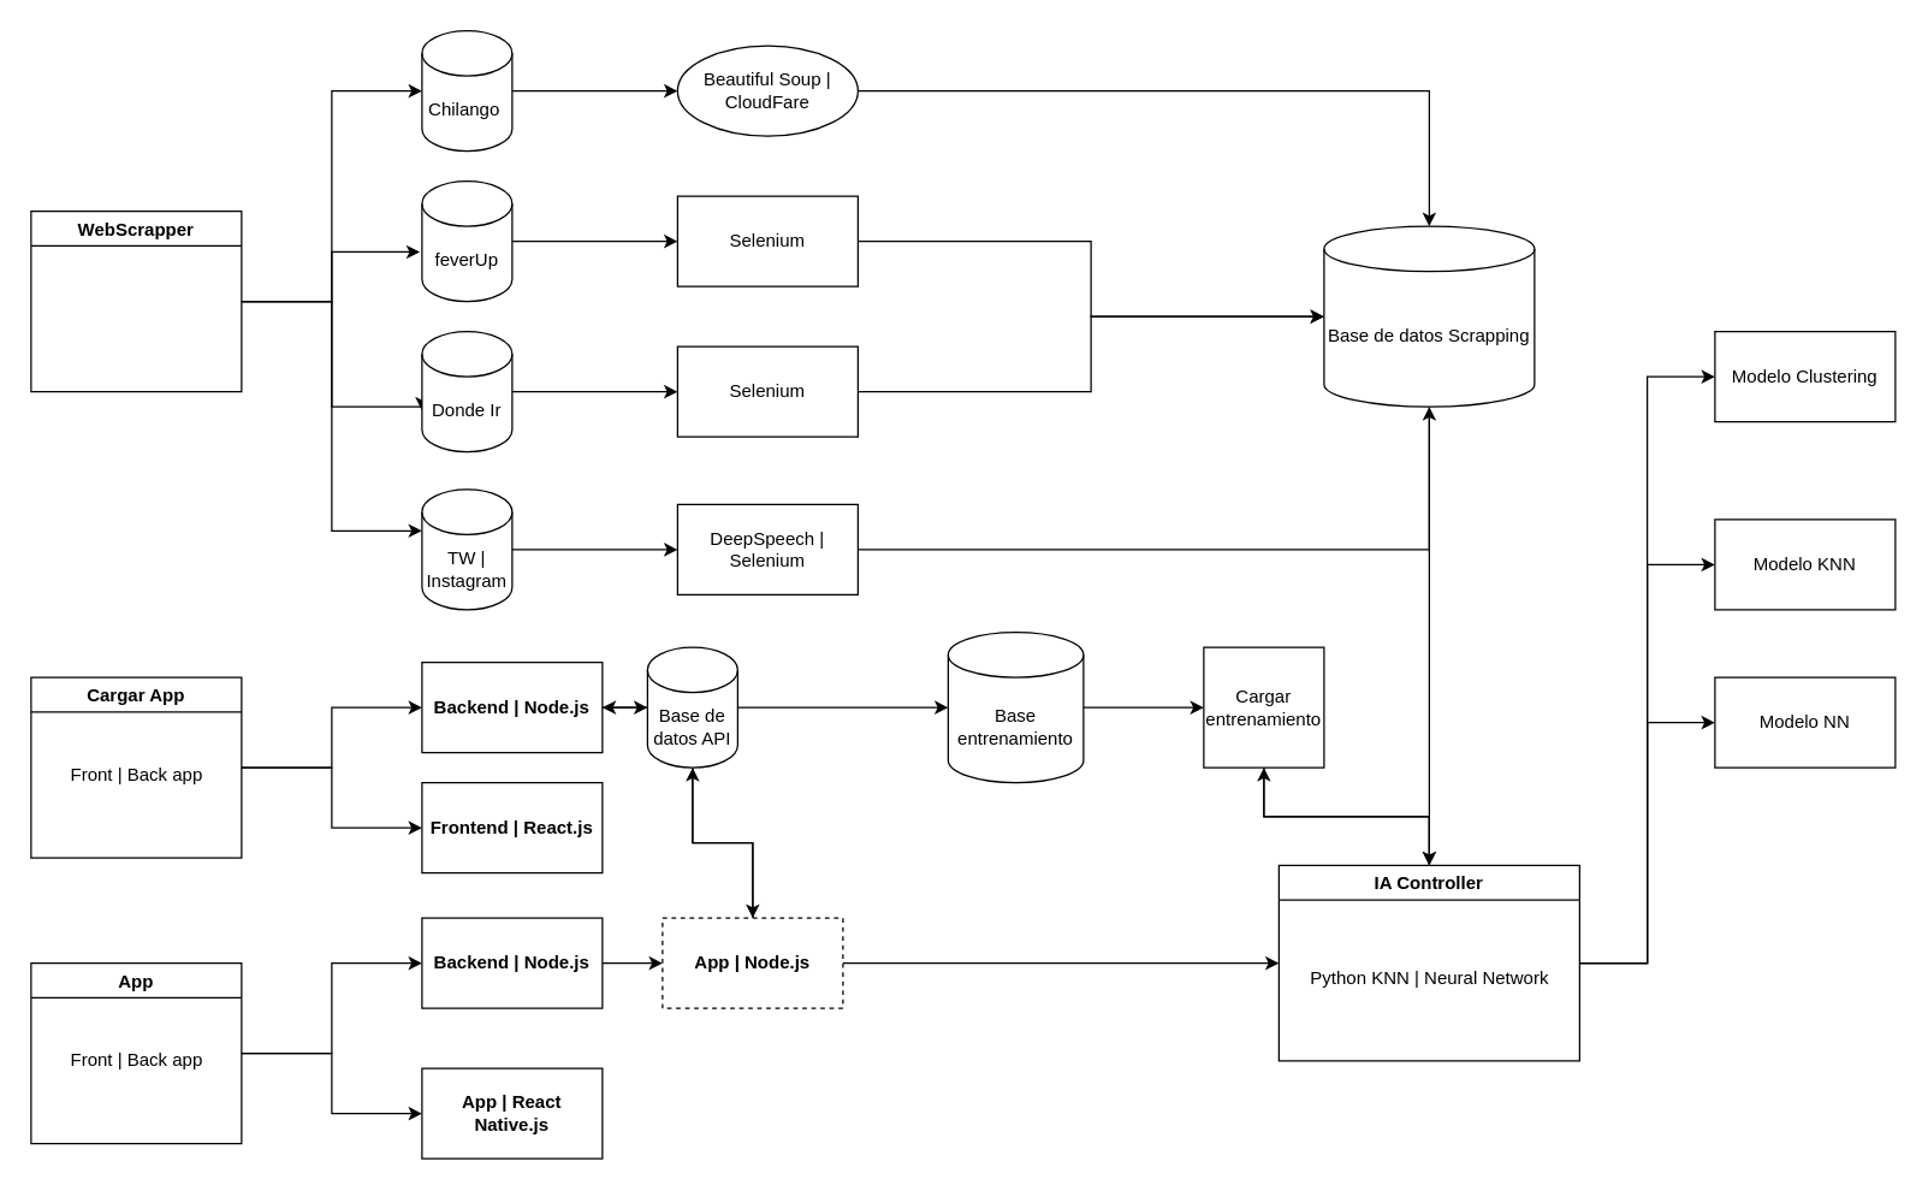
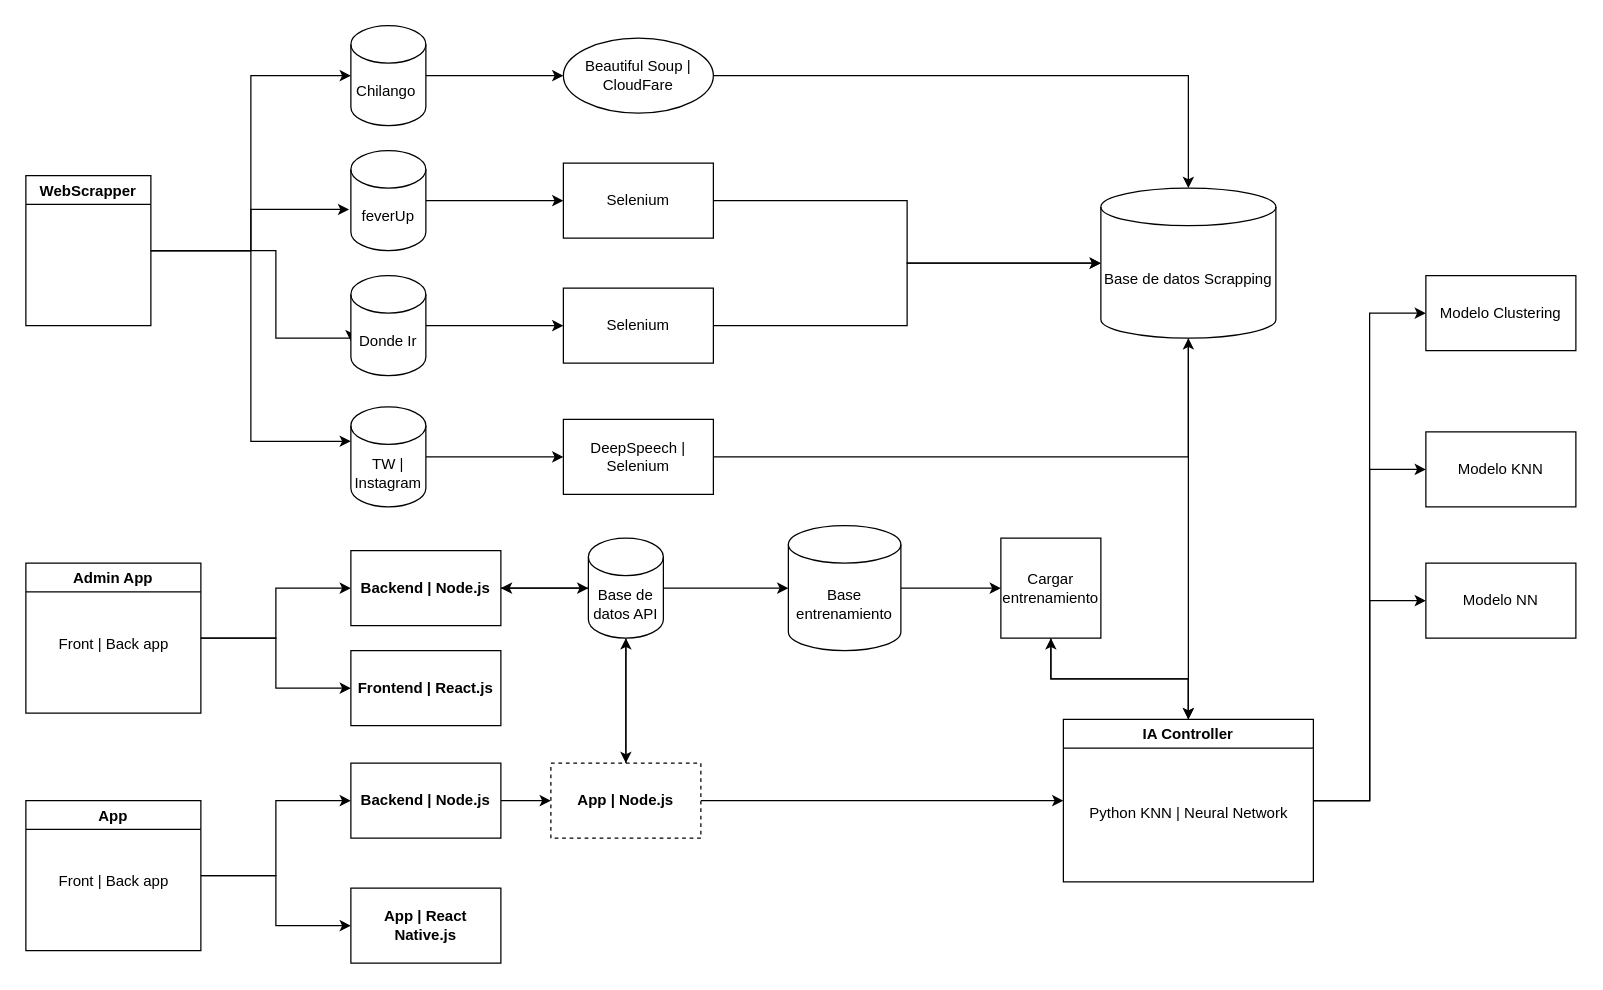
- <mxCell id="6" value="WebScrapper" style="swimlane;" parent="1" vertex="1"><mxGeometry x="20" y="140" width="140" height="120" as="geometry" /></mxCell>
+ <mxCell id="6" value="WebScrapper" style="swimlane;" parent="1" vertex="1"><mxGeometry x="20" y="140" width="100" height="120" as="geometry" /></mxCell>
- <mxCell id="25" value="Cargar App" style="swimlane;" parent="1" vertex="1"><mxGeometry x="20" y="450" width="140" height="120" as="geometry" /></mxCell>
+ <mxCell id="25" value="Admin App" style="swimlane;" parent="1" vertex="1"><mxGeometry x="20" y="450" width="140" height="120" as="geometry" /></mxCell>
- <mxCell id="54" value="Base de datos API" style="shape=cylinder3;whiteSpace=wrap;html=1;boundedLbl=1;backgroundOutline=1;size=15;" vertex="1" parent="1"><mxGeometry x="430" y="430" width="60" height="80" as="geometry" /></mxCell>
+ <mxCell id="54" value="Base de datos API" style="shape=cylinder3;whiteSpace=wrap;html=1;boundedLbl=1;backgroundOutline=1;size=15;" vertex="1" parent="1"><mxGeometry x="470" y="430" width="60" height="80" as="geometry" /></mxCell>
